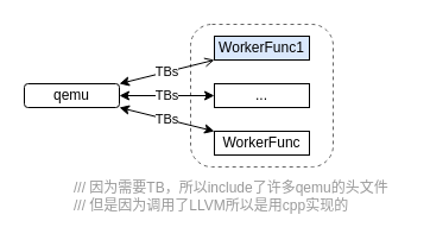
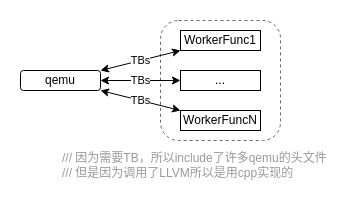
- <mxCell id="4" value="WorkerFunc1" style="rounded=0;whiteSpace=wrap;html=1;fillColor=#dae8fc;" parent="1" vertex="1"><mxGeometry x="180" y="30" width="80" height="20" as="geometry" /></mxCell>
+ <mxCell id="4" value="WorkerFunc1" style="rounded=0;whiteSpace=wrap;html=1;" parent="1" vertex="1"><mxGeometry x="180" y="30" width="80" height="20" as="geometry" /></mxCell>
- <mxCell id="7" value="TBs" style="endArrow=open;startArrow=classic;html=1;" parent="1" source="3" target="4" edge="1"><mxGeometry width="50" height="50" relative="1" as="geometry"><mxPoint x="80" y="160" as="sourcePoint" /><mxPoint x="130" y="110" as="targetPoint" /></mxGeometry></mxCell>
+ <mxCell id="7" value="TBs" style="endArrow=classic;startArrow=classic;html=1;" parent="1" source="3" target="4" edge="1"><mxGeometry width="50" height="50" relative="1" as="geometry"><mxPoint x="80" y="160" as="sourcePoint" /><mxPoint x="130" y="110" as="targetPoint" /></mxGeometry></mxCell>
- <mxCell id="6" value="WorkerFunc" style="rounded=0;whiteSpace=wrap;html=1;" parent="1" vertex="1"><mxGeometry x="180" y="110" width="80" height="20" as="geometry" /></mxCell>
+ <mxCell id="6" value="WorkerFuncN" style="rounded=0;whiteSpace=wrap;html=1;" parent="1" vertex="1"><mxGeometry x="180" y="110" width="80" height="20" as="geometry" /></mxCell>
